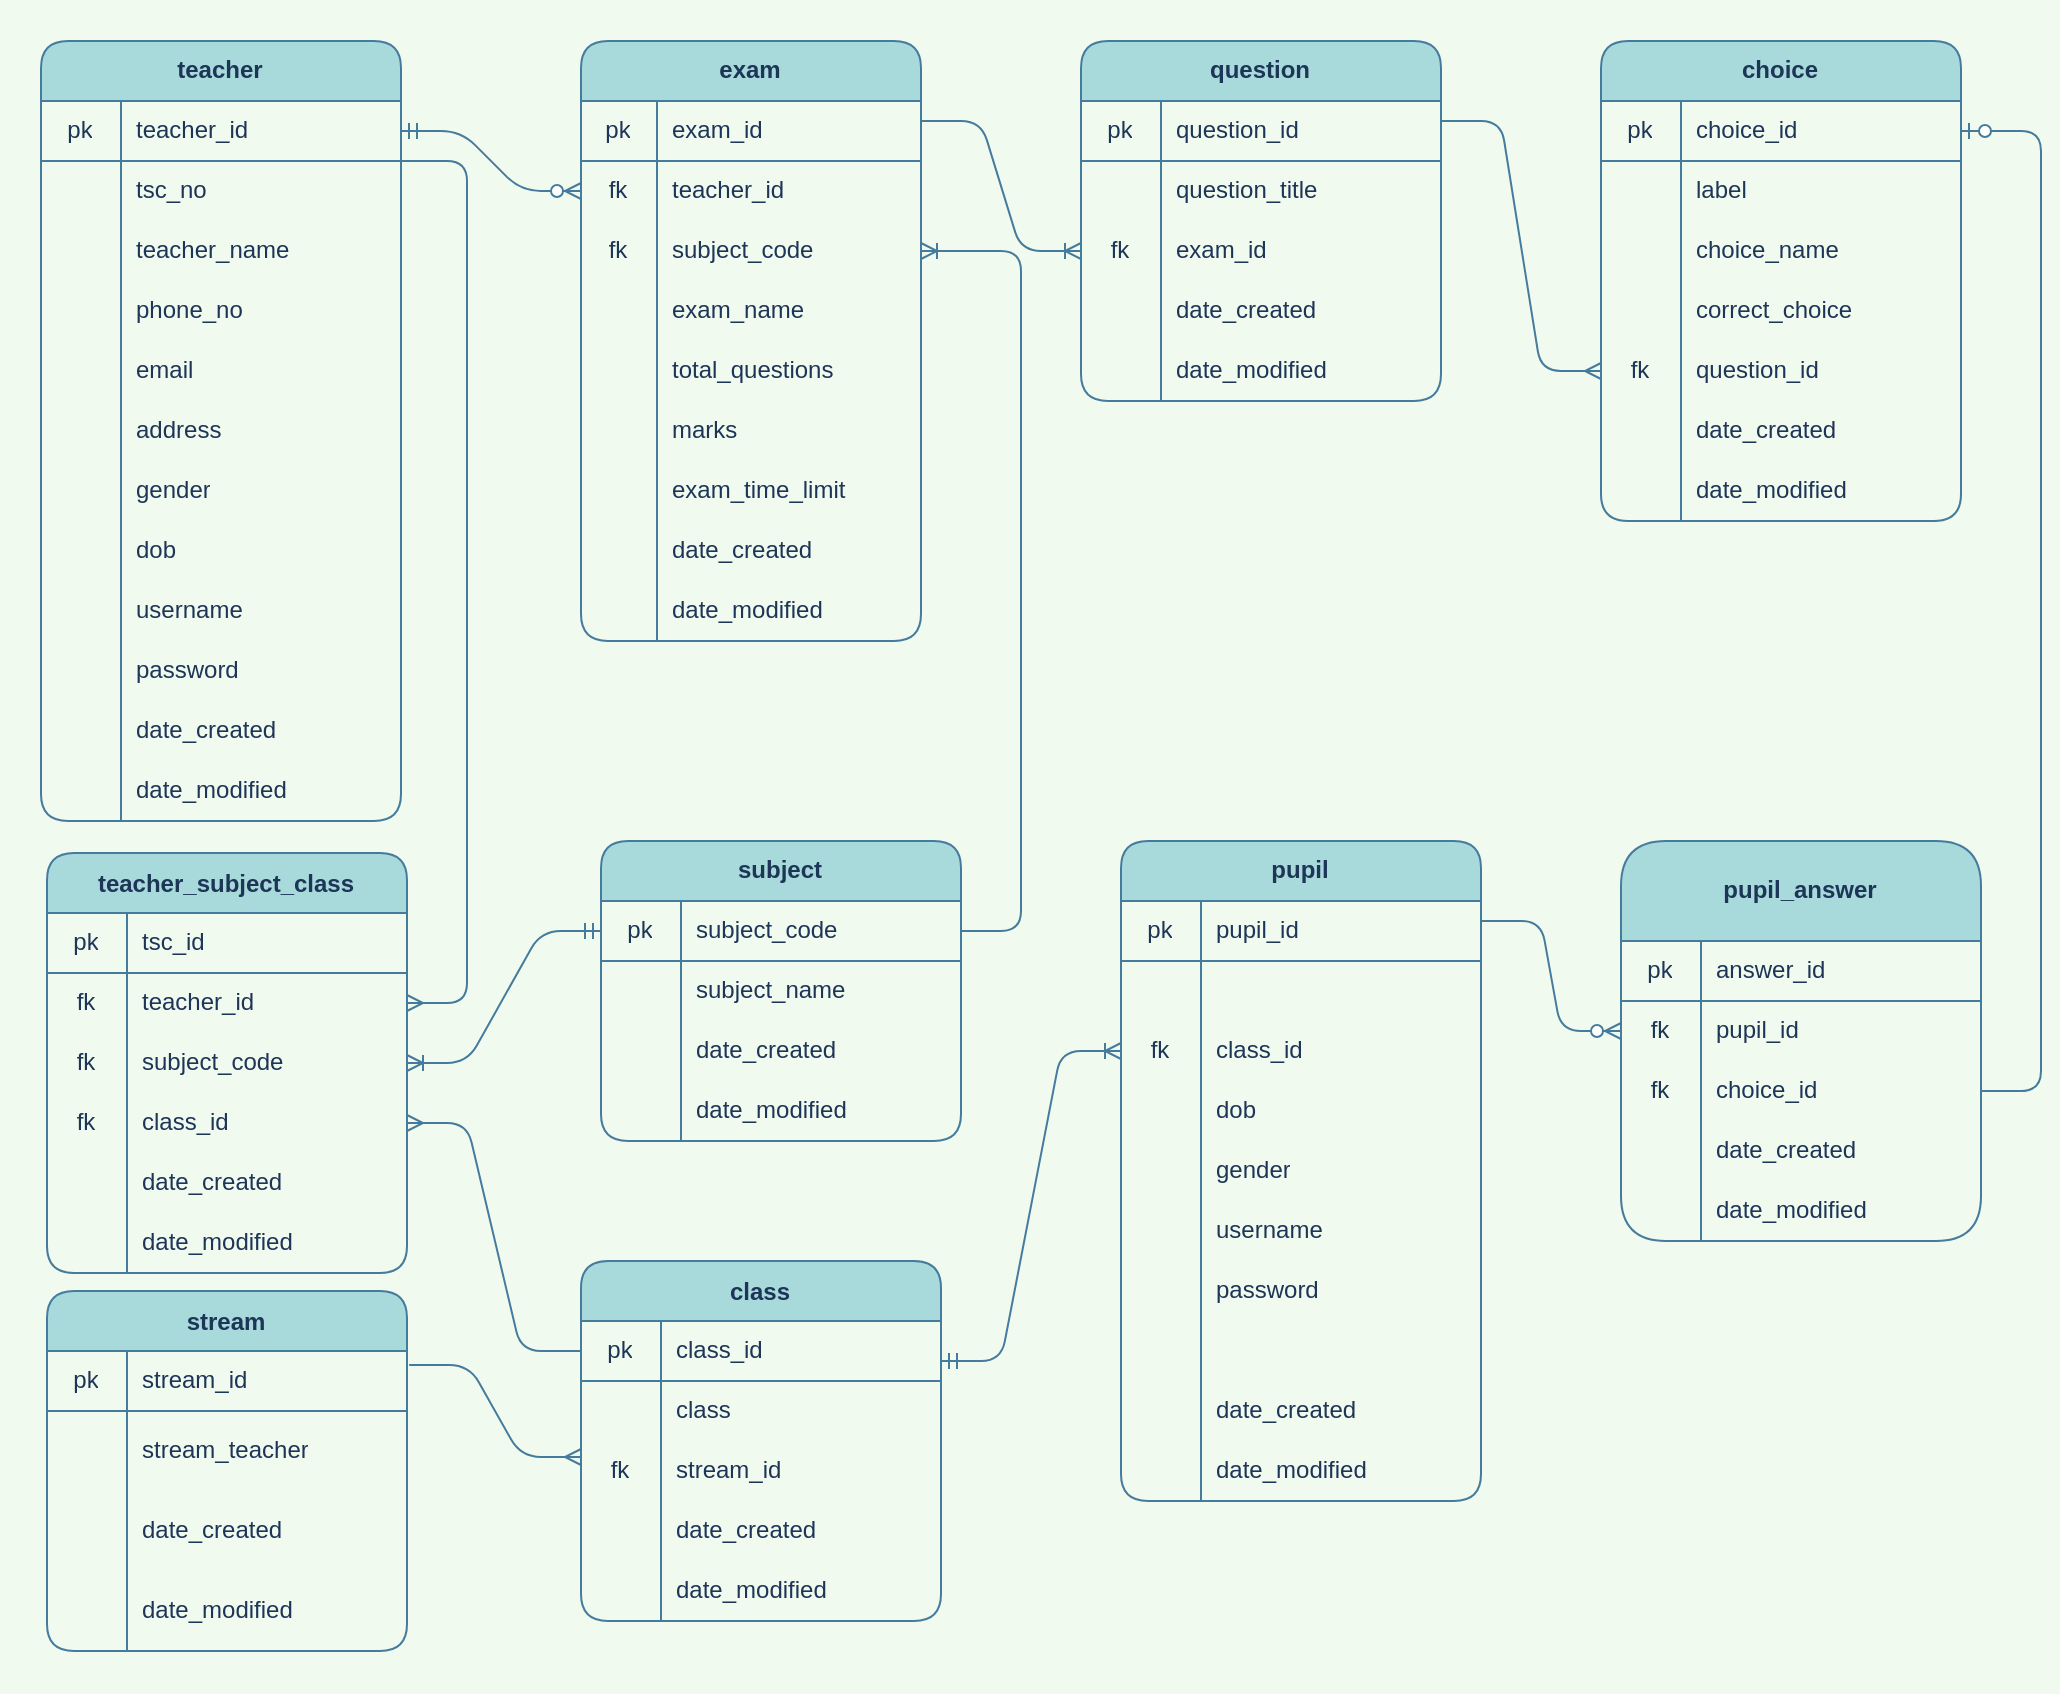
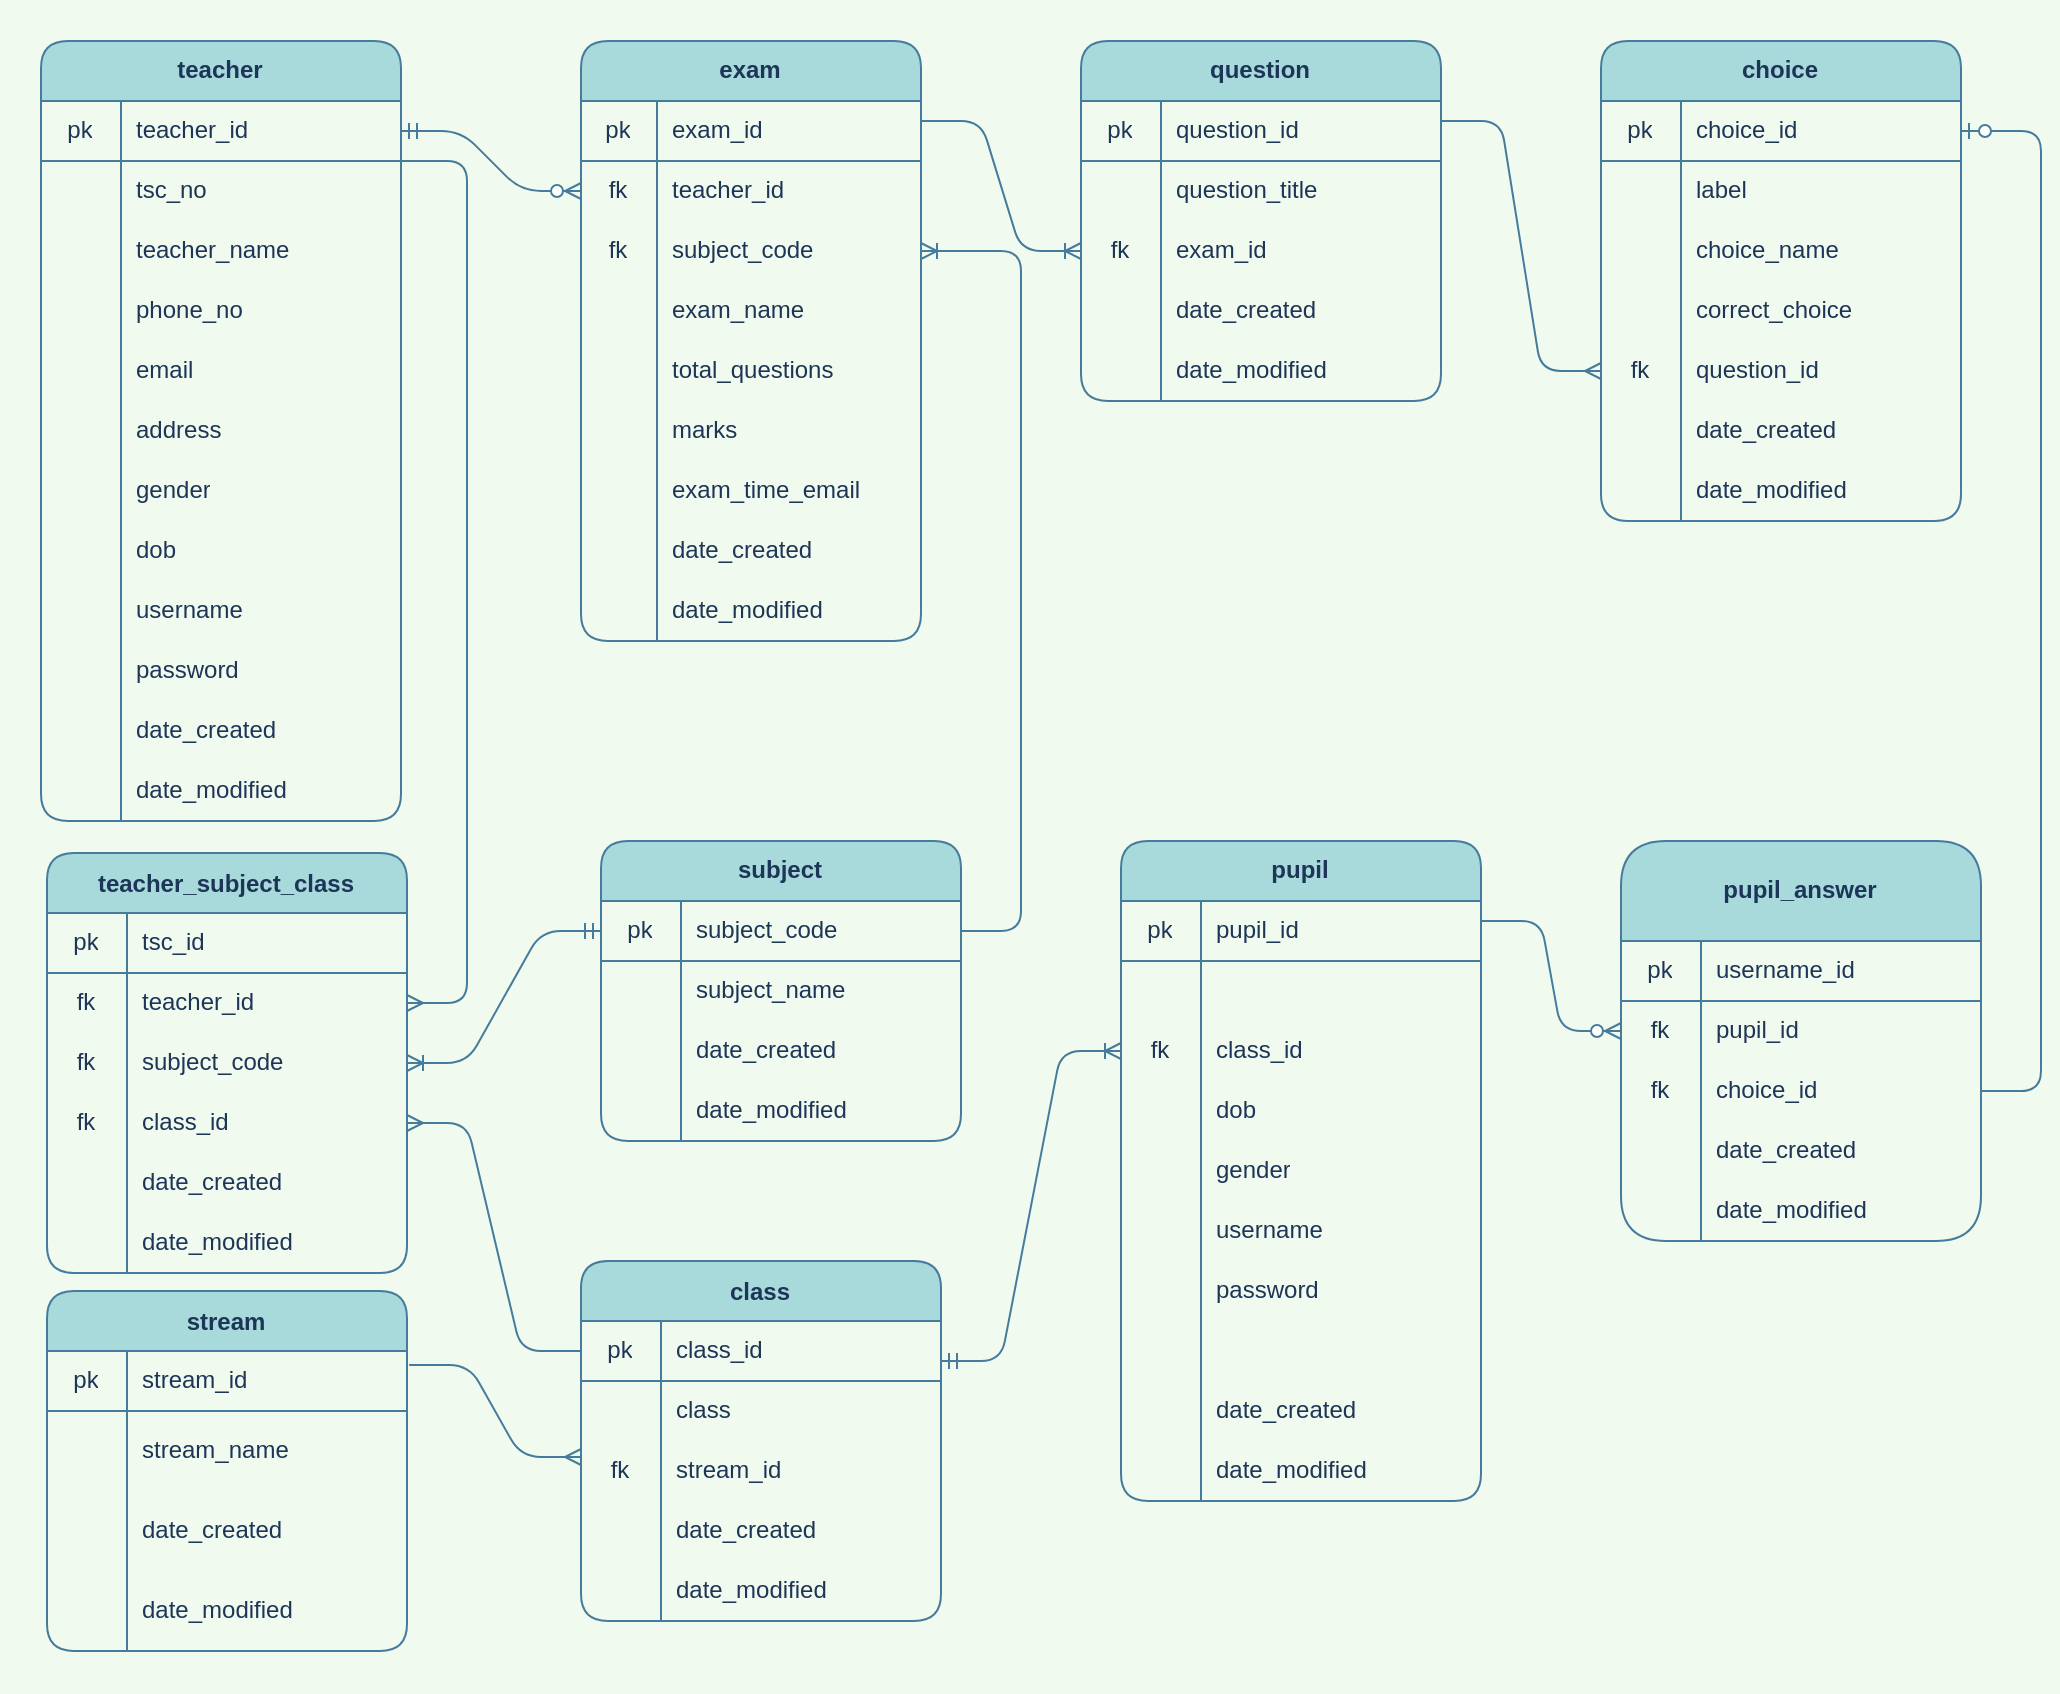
- <mxCell id="60" value="exam_time_limit" style="shape=partialRectangle;html=1;whiteSpace=wrap;connectable=0;fillColor=none;top=0;left=0;bottom=0;right=0;align=left;spacingLeft=6;overflow=hidden;strokeColor=#457B9D;fontColor=#1D3557;rounded=1;" parent="58" vertex="1"><mxGeometry x="38" width="132" height="30" as="geometry"><mxRectangle width="132" height="30" as="alternateBounds" /></mxGeometry></mxCell>
+ <mxCell id="60" value="exam_time_email" style="shape=partialRectangle;html=1;whiteSpace=wrap;connectable=0;fillColor=none;top=0;left=0;bottom=0;right=0;align=left;spacingLeft=6;overflow=hidden;strokeColor=#457B9D;fontColor=#1D3557;rounded=1;" parent="58" vertex="1"><mxGeometry x="38" width="132" height="30" as="geometry"><mxRectangle width="132" height="30" as="alternateBounds" /></mxGeometry></mxCell>
- <mxCell id="156" value="answer_id" style="shape=partialRectangle;html=1;whiteSpace=wrap;connectable=0;fillColor=none;top=0;left=0;bottom=0;right=0;align=left;spacingLeft=6;overflow=hidden;strokeColor=#457B9D;fontColor=#1D3557;rounded=1;" parent="154" vertex="1"><mxGeometry x="40" width="140" height="30" as="geometry"><mxRectangle width="140" height="30" as="alternateBounds" /></mxGeometry></mxCell>
+ <mxCell id="156" value="username_id" style="shape=partialRectangle;html=1;whiteSpace=wrap;connectable=0;fillColor=none;top=0;left=0;bottom=0;right=0;align=left;spacingLeft=6;overflow=hidden;strokeColor=#457B9D;fontColor=#1D3557;rounded=1;" parent="154" vertex="1"><mxGeometry x="40" width="140" height="30" as="geometry"><mxRectangle width="140" height="30" as="alternateBounds" /></mxGeometry></mxCell>
- <mxCell id="192" value="stream_teacher" style="shape=partialRectangle;html=1;whiteSpace=wrap;connectable=0;fillColor=none;top=0;left=0;bottom=0;right=0;align=left;spacingLeft=6;overflow=hidden;pointerEvents=1;strokeColor=#457B9D;fontColor=#1D3557;rounded=1;" parent="190" vertex="1"><mxGeometry x="40" width="140" height="40" as="geometry"><mxRectangle width="140" height="40" as="alternateBounds" /></mxGeometry></mxCell>
+ <mxCell id="192" value="stream_name" style="shape=partialRectangle;html=1;whiteSpace=wrap;connectable=0;fillColor=none;top=0;left=0;bottom=0;right=0;align=left;spacingLeft=6;overflow=hidden;pointerEvents=1;strokeColor=#457B9D;fontColor=#1D3557;rounded=1;" parent="190" vertex="1"><mxGeometry x="40" width="140" height="40" as="geometry"><mxRectangle width="140" height="40" as="alternateBounds" /></mxGeometry></mxCell>
